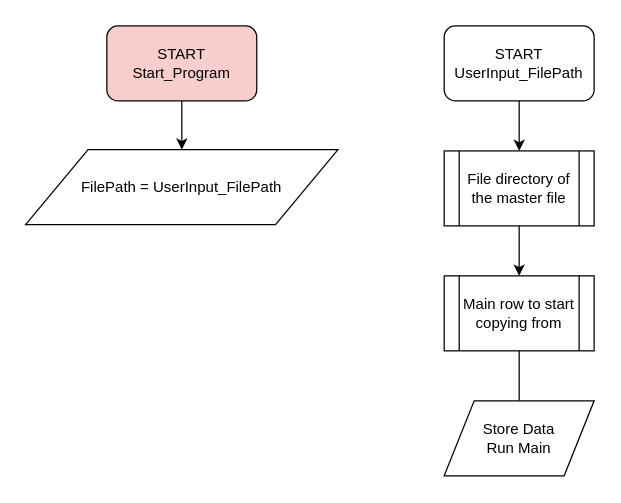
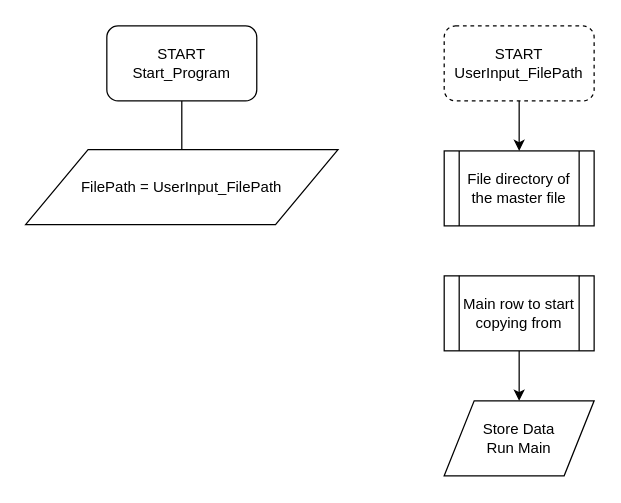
- <mxCell id="10" value="START&lt;br&gt;Start_Program" style="rounded=1;whiteSpace=wrap;html=1;fillColor=#f8cecc;" vertex="1" parent="1"><mxGeometry x="85" y="20" width="120" height="60" as="geometry" /></mxCell>
+ <mxCell id="10" value="START&lt;br&gt;Start_Program" style="rounded=1;whiteSpace=wrap;html=1;" vertex="1" parent="1"><mxGeometry x="85" y="20" width="120" height="60" as="geometry" /></mxCell>
- <mxCell id="3" value="START&lt;br&gt;UserInput_FilePath" style="rounded=1;whiteSpace=wrap;html=1;" vertex="1" parent="1"><mxGeometry x="355" y="20" width="120" height="60" as="geometry" /></mxCell>
+ <mxCell id="3" value="START&lt;br&gt;UserInput_FilePath" style="rounded=1;whiteSpace=wrap;html=1;dashed=1;" vertex="1" parent="1"><mxGeometry x="355" y="20" width="120" height="60" as="geometry" /></mxCell>
- <mxCell id="9" value="" style="edgeStyle=orthogonalEdgeStyle;rounded=0;orthogonalLoop=1;jettySize=auto;html=1;" edge="1" parent="1" source="10" target="11"><mxGeometry relative="1" as="geometry" /></mxCell>
+ <mxCell id="9" value="" style="edgeStyle=orthogonalEdgeStyle;rounded=0;orthogonalLoop=1;jettySize=auto;html=1;endArrow=none;" edge="1" parent="1" source="10" target="11"><mxGeometry relative="1" as="geometry" /></mxCell>
- <mxCell id="7" value="" style="edgeStyle=orthogonalEdgeStyle;rounded=0;orthogonalLoop=1;jettySize=auto;html=1;" edge="1" parent="1" source="8" target="5"><mxGeometry relative="1" as="geometry" /></mxCell>
- <mxCell id="4" value="" style="edgeStyle=orthogonalEdgeStyle;rounded=0;orthogonalLoop=1;jettySize=auto;html=1;endArrow=none;" edge="1" parent="1" source="5" target="6"><mxGeometry relative="1" as="geometry" /></mxCell>
+ <mxCell id="4" value="" style="edgeStyle=orthogonalEdgeStyle;rounded=0;orthogonalLoop=1;jettySize=auto;html=1;" edge="1" parent="1" source="5" target="6"><mxGeometry relative="1" as="geometry" /></mxCell>
